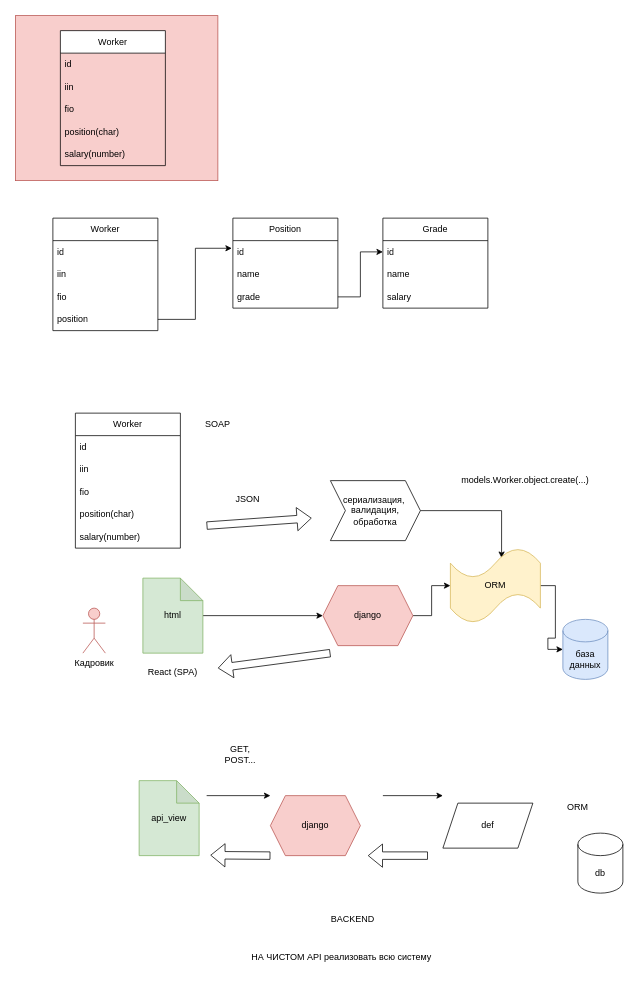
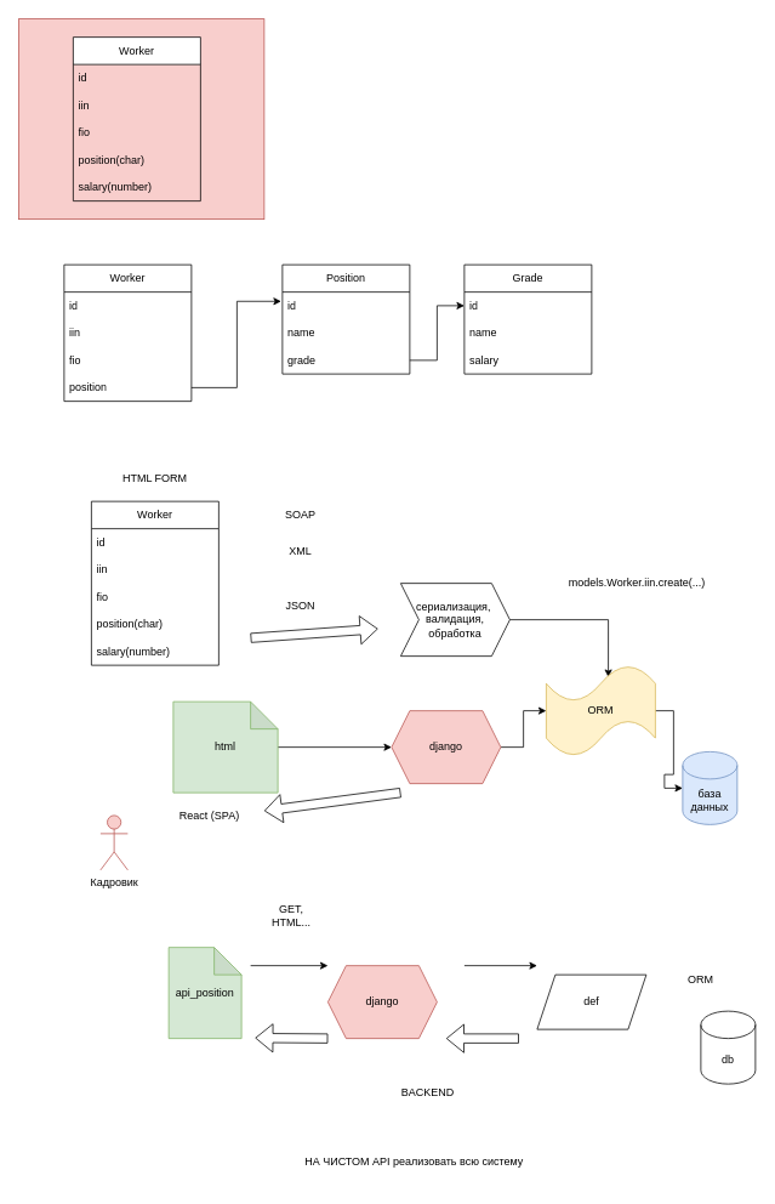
+ <mxCell id="38" value="HTML FORM" style="text;html=1;strokeColor=none;fillColor=none;align=center;verticalAlign=middle;whiteSpace=wrap;rounded=0;" parent="1" vertex="1"><mxGeometry x="100" y="510" width="140" height="30" as="geometry" /></mxCell>
- <mxCell id="47" value="SOAP" style="text;html=1;strokeColor=none;fillColor=none;align=center;verticalAlign=middle;whiteSpace=wrap;rounded=0;" parent="1" vertex="1"><mxGeometry x="260" y="550" width="60" height="30" as="geometry" /></mxCell>
+ <mxCell id="47" value="SOAP" style="text;html=1;strokeColor=none;fillColor=none;align=center;verticalAlign=middle;whiteSpace=wrap;rounded=0;" parent="1" vertex="1"><mxGeometry x="300" y="550" width="60" height="30" as="geometry" /></mxCell>
+ <mxCell id="46" value="XML" style="text;html=1;strokeColor=none;fillColor=none;align=center;verticalAlign=middle;whiteSpace=wrap;rounded=0;" parent="1" vertex="1"><mxGeometry x="300" y="590" width="60" height="30" as="geometry" /></mxCell>
- <mxCell id="44" value="models.Worker.object.create(...)" style="text;html=1;strokeColor=none;fillColor=none;align=center;verticalAlign=middle;whiteSpace=wrap;rounded=0;" parent="1" vertex="1"><mxGeometry x="600" y="622.5" width="200" height="35" as="geometry" /></mxCell>
+ <mxCell id="44" value="models.Worker.iin.create(...)" style="text;html=1;strokeColor=none;fillColor=none;align=center;verticalAlign=middle;whiteSpace=wrap;rounded=0;" parent="1" vertex="1"><mxGeometry x="600" y="622.5" width="200" height="35" as="geometry" /></mxCell>
- <mxCell id="5" value="html" style="shape=note;whiteSpace=wrap;html=1;backgroundOutline=1;darkOpacity=0.05;fillColor=#d5e8d4;strokeColor=#82b366;" parent="1" vertex="1"><mxGeometry x="190" y="770" width="80" height="100" as="geometry" /></mxCell>
+ <mxCell id="5" value="html" style="shape=note;whiteSpace=wrap;html=1;backgroundOutline=1;darkOpacity=0.05;fillColor=#d5e8d4;strokeColor=#82b366;" parent="1" vertex="1"><mxGeometry x="190" y="770" width="115" height="100" as="geometry" /></mxCell>
- <mxCell id="3" value="Кадровик" style="shape=umlActor;verticalLabelPosition=bottom;verticalAlign=top;html=1;outlineConnect=0;fillColor=#f8cecc;strokeColor=#b85450;" parent="1" vertex="1"><mxGeometry x="110" y="810" width="30" height="60" as="geometry" /></mxCell>
+ <mxCell id="3" value="Кадровик" style="shape=umlActor;verticalLabelPosition=bottom;verticalAlign=top;html=1;outlineConnect=0;fillColor=#f8cecc;strokeColor=#b85450;" parent="1" vertex="1"><mxGeometry x="110" y="895" width="30" height="60" as="geometry" /></mxCell>
- <mxCell id="51" value="GET, POST..." style="text;html=1;strokeColor=none;fillColor=none;align=center;verticalAlign=middle;whiteSpace=wrap;rounded=0;" vertex="1" parent="1"><mxGeometry x="290" y="990" width="60" height="30" as="geometry" /></mxCell>
+ <mxCell id="51" value="GET, HTML..." style="text;html=1;strokeColor=none;fillColor=none;align=center;verticalAlign=middle;whiteSpace=wrap;rounded=0;" vertex="1" parent="1"><mxGeometry x="290" y="990" width="60" height="30" as="geometry" /></mxCell>
- <mxCell id="49" value="api_view" style="shape=note;whiteSpace=wrap;html=1;backgroundOutline=1;darkOpacity=0.05;fillColor=#d5e8d4;strokeColor=#82b366;" vertex="1" parent="1"><mxGeometry x="185" y="1040" width="80" height="100" as="geometry" /></mxCell>
+ <mxCell id="49" value="api_position" style="shape=note;whiteSpace=wrap;html=1;backgroundOutline=1;darkOpacity=0.05;fillColor=#d5e8d4;strokeColor=#82b366;" vertex="1" parent="1"><mxGeometry x="185" y="1040" width="80" height="100" as="geometry" /></mxCell>
- <mxCell id="57" value="BACKEND" style="text;html=1;strokeColor=none;fillColor=none;align=center;verticalAlign=middle;whiteSpace=wrap;rounded=0;" vertex="1" parent="1"><mxGeometry x="440" y="1210" width="60" height="30" as="geometry" /></mxCell>
+ <mxCell id="57" value="BACKEND" style="text;html=1;strokeColor=none;fillColor=none;align=center;verticalAlign=middle;whiteSpace=wrap;rounded=0;" vertex="1" parent="1"><mxGeometry x="440" y="1185" width="60" height="30" as="geometry" /></mxCell>
